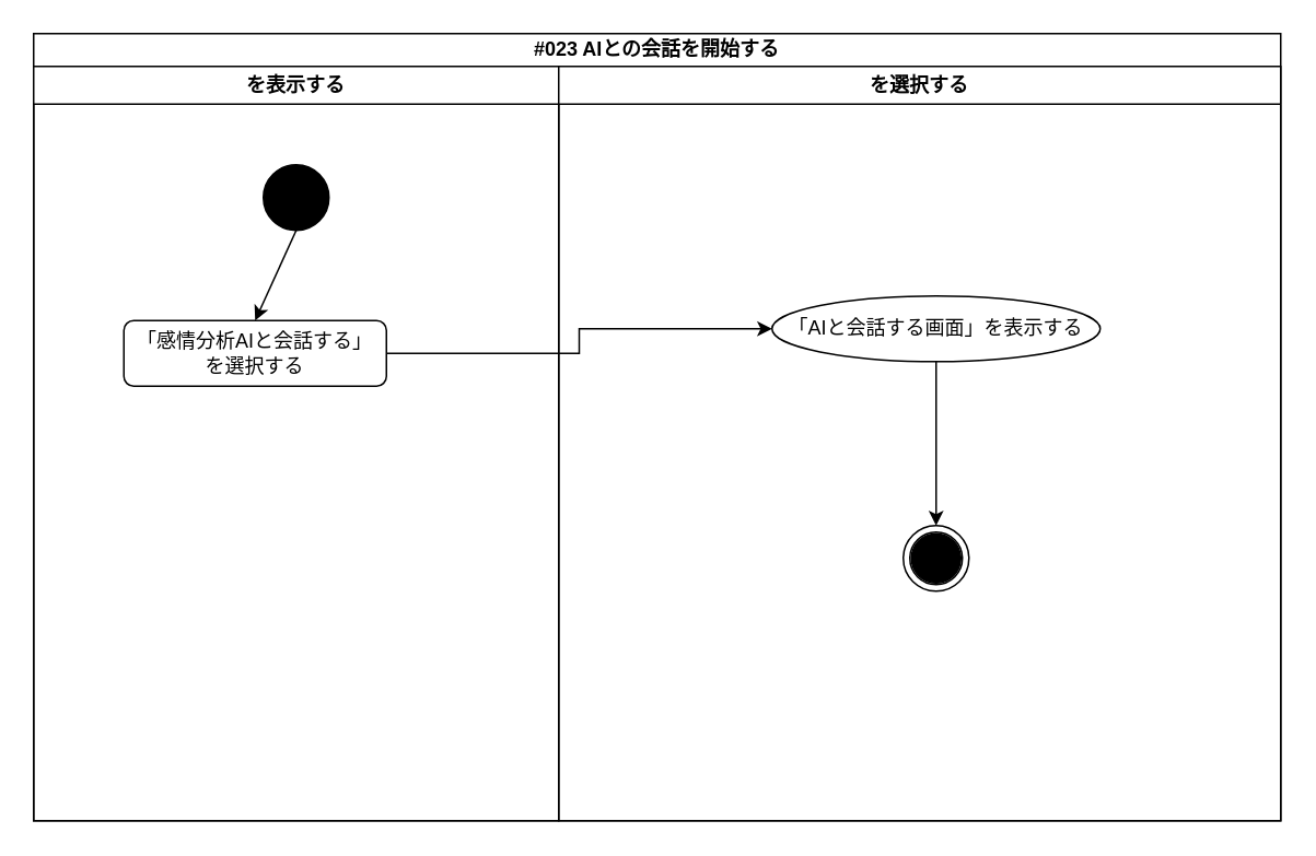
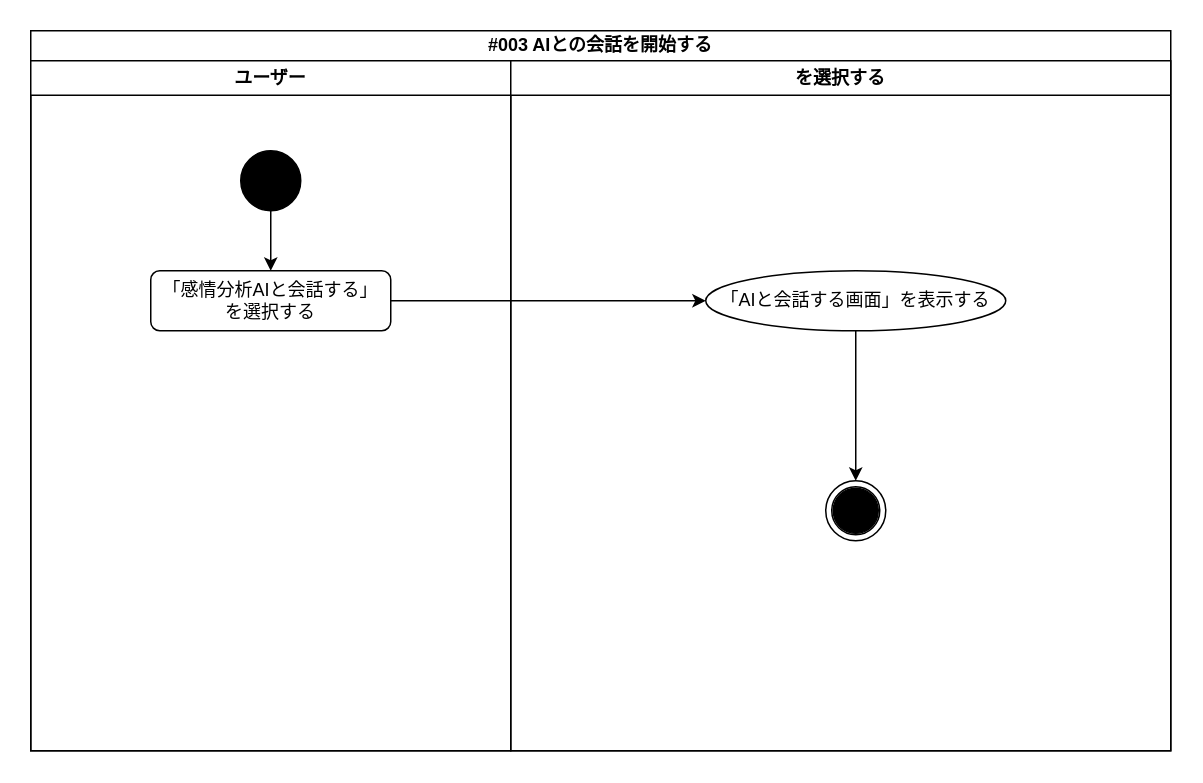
- <mxCell id="2" value="#023 AIとの会話を開始する" style="swimlane;whiteSpace=wrap;html=1;swimlaneLine=1;startSize=20;rounded=0;" parent="1" vertex="1"><mxGeometry x="20" y="20" width="760" height="480" as="geometry" /></mxCell>
+ <mxCell id="2" value="#003 AIとの会話を開始する" style="swimlane;whiteSpace=wrap;html=1;swimlaneLine=1;startSize=20;rounded=0;" parent="1" vertex="1"><mxGeometry x="20" y="20" width="760" height="480" as="geometry" /></mxCell>
- <mxCell id="3" value="を表示する" style="swimlane;whiteSpace=wrap;html=1;" parent="2" vertex="1"><mxGeometry y="20" width="320" height="460" as="geometry"><mxRectangle y="20" width="90" height="30" as="alternateBounds" /></mxGeometry></mxCell>
+ <mxCell id="3" value="ユーザー" style="swimlane;whiteSpace=wrap;html=1;" parent="2" vertex="1"><mxGeometry y="20" width="320" height="460" as="geometry"><mxRectangle y="20" width="90" height="30" as="alternateBounds" /></mxGeometry></mxCell>
- <mxCell id="6" value="「感情分析AIと会話する」&lt;br&gt;を選択する" style="rounded=1;whiteSpace=wrap;html=1;fillColor=none;" parent="3" vertex="1"><mxGeometry x="55" y="155" width="160" height="40" as="geometry" /></mxCell>
+ <mxCell id="6" value="「感情分析AIと会話する」&lt;br&gt;を選択する" style="rounded=1;whiteSpace=wrap;html=1;fillColor=none;" parent="3" vertex="1"><mxGeometry x="80" y="140" width="160" height="40" as="geometry" /></mxCell>
